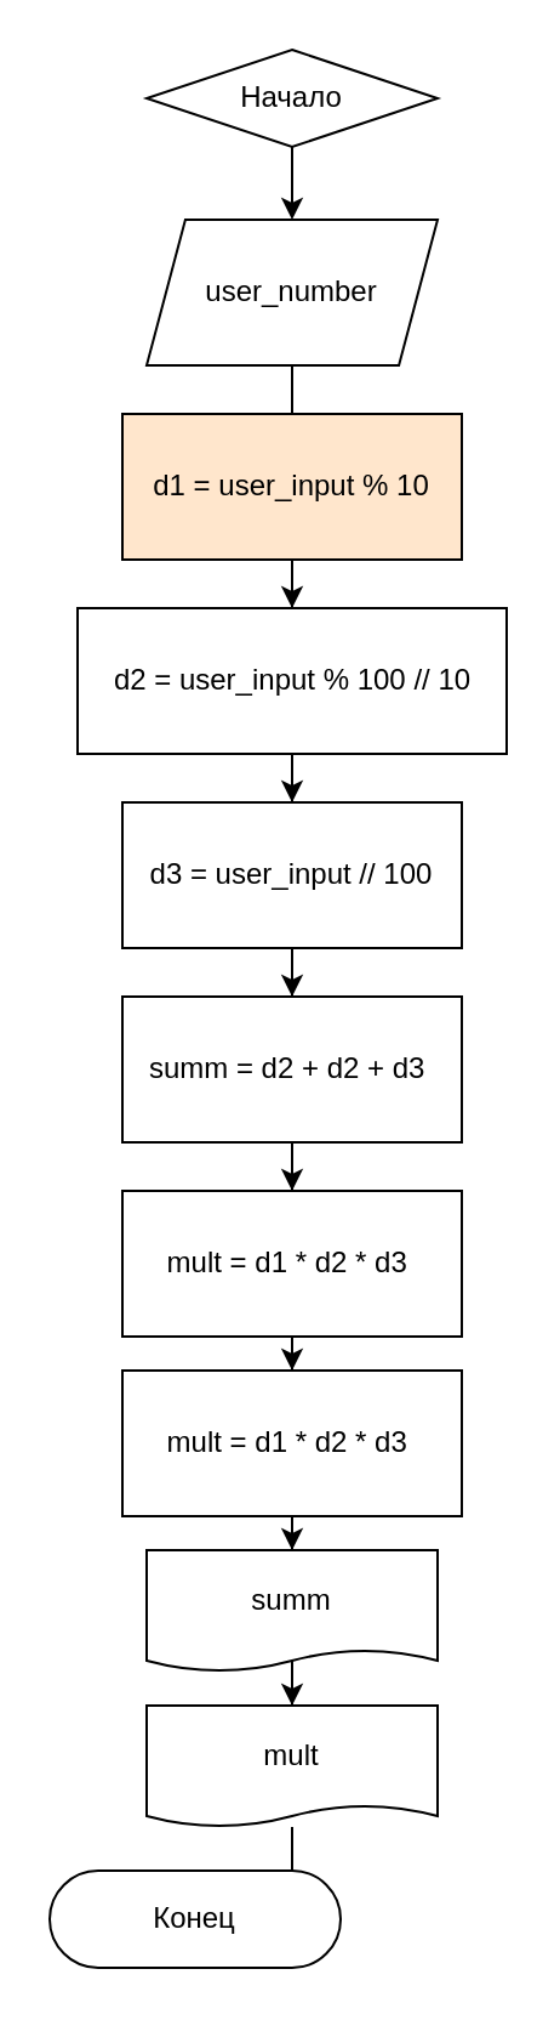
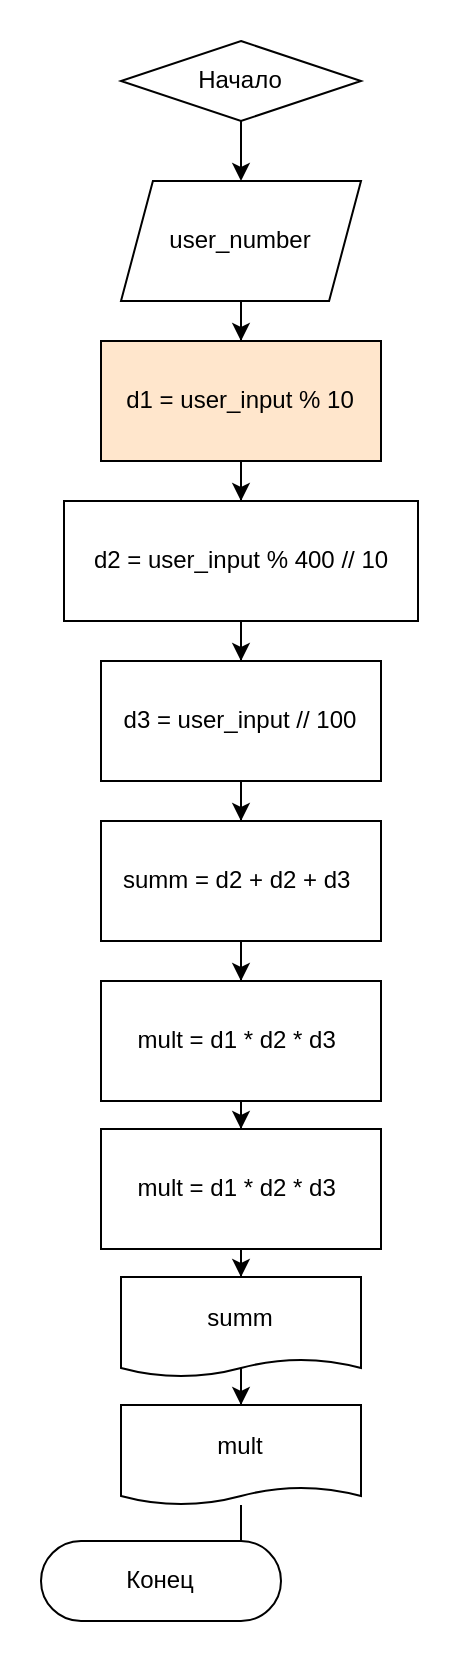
- <mxCell id="4" value="" style="edgeStyle=orthogonalEdgeStyle;rounded=0;orthogonalLoop=1;jettySize=auto;html=1;endArrow=none;" edge="1" parent="1" source="5" target="7"><mxGeometry relative="1" as="geometry" /></mxCell>
+ <mxCell id="4" value="" style="edgeStyle=orthogonalEdgeStyle;rounded=0;orthogonalLoop=1;jettySize=auto;html=1;" edge="1" parent="1" source="5" target="7"><mxGeometry relative="1" as="geometry" /></mxCell>
- <mxCell id="9" value="&lt;span&gt;d2 = user_input % 100 // 10&lt;/span&gt;" style="rounded=0;whiteSpace=wrap;html=1;" vertex="1" parent="1"><mxGeometry x="31.5" y="250" width="177" height="60" as="geometry" /></mxCell>
+ <mxCell id="9" value="&lt;span&gt;d2 = user_input % 400 // 10&lt;/span&gt;" style="rounded=0;whiteSpace=wrap;html=1;" vertex="1" parent="1"><mxGeometry x="31.5" y="250" width="177" height="60" as="geometry" /></mxCell>
